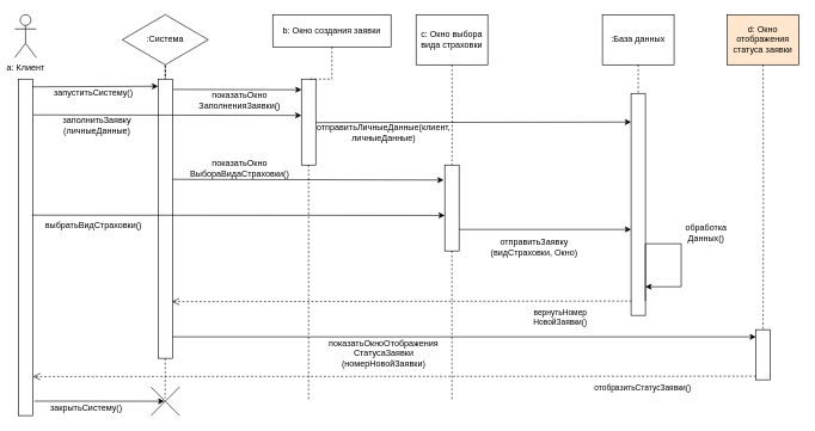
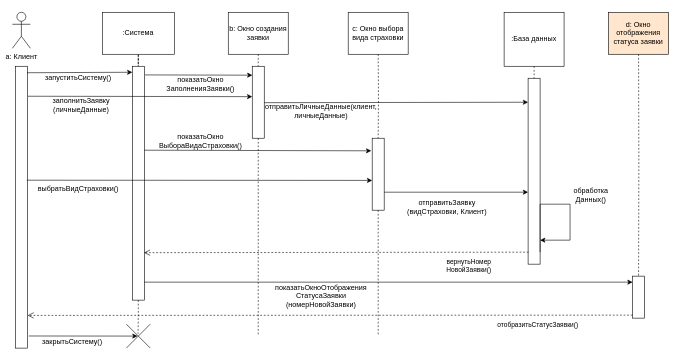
- <mxCell id="12" value="b: Окно создания заявки" style="rounded=0;whiteSpace=wrap;html=1;" vertex="1" parent="1"><mxGeometry x="380" y="20" width="165" height="45" as="geometry" /></mxCell>
+ <mxCell id="12" value="b: Окно создания заявки" style="rounded=0;whiteSpace=wrap;html=1;" vertex="1" parent="1"><mxGeometry x="380" y="20" width="100" height="70" as="geometry" /></mxCell>
- <mxCell id="5" value=":Система" style="rhombus;whiteSpace=wrap;html=1;" vertex="1" parent="1"><mxGeometry x="170" y="20" width="120" height="70" as="geometry" /></mxCell>
+ <mxCell id="5" value=":Система" style="rounded=0;whiteSpace=wrap;html=1;" vertex="1" parent="1"><mxGeometry x="170" y="20" width="120" height="70" as="geometry" /></mxCell>
- <mxCell id="15" value=":База данных" style="rounded=0;whiteSpace=wrap;html=1;" vertex="1" parent="1"><mxGeometry x="840" y="20" width="100" height="70" as="geometry" /></mxCell>
+ <mxCell id="15" value=":База данных" style="rounded=0;whiteSpace=wrap;html=1;" vertex="1" parent="1"><mxGeometry x="840" y="20" width="100" height="90" as="geometry" /></mxCell>
- <mxCell id="30" value="отправитьЗаявку&lt;div&gt;(видСтраховки, Окно)&lt;/div&gt;" style="text;html=1;align=center;verticalAlign=middle;whiteSpace=wrap;rounded=0;" vertex="1" parent="1"><mxGeometry x="670" y="330" width="150" height="30" as="geometry" /></mxCell>
+ <mxCell id="30" value="отправитьЗаявку&lt;div&gt;(видСтраховки, Клиент)&lt;/div&gt;" style="text;html=1;align=center;verticalAlign=middle;whiteSpace=wrap;rounded=0;" vertex="1" parent="1"><mxGeometry x="670" y="330" width="150" height="30" as="geometry" /></mxCell>
